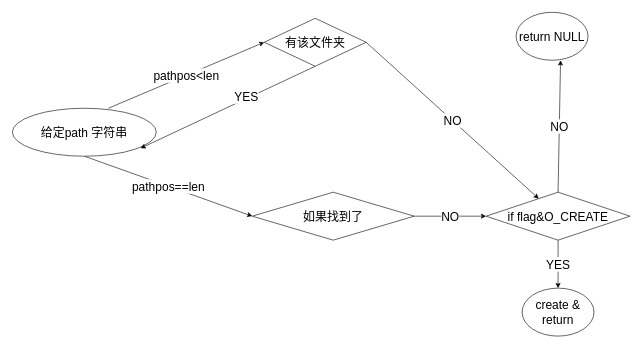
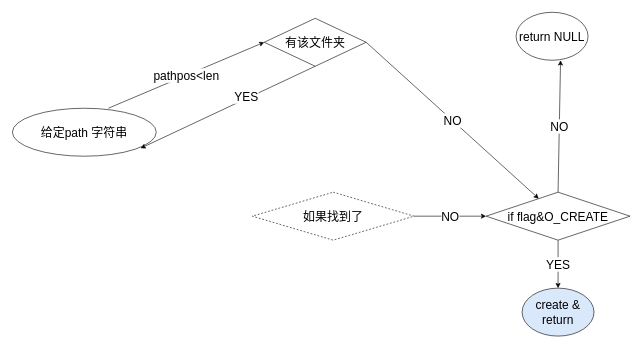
- <mxCell id="2" value="pathpos==len" style="edgeStyle=none;html=1;exitX=0.5;exitY=1;exitDx=0;exitDy=0;fontSize=20;entryX=0;entryY=0.5;entryDx=0;entryDy=0;" edge="1" parent="1" source="3" target="9"><mxGeometry relative="1" as="geometry"><mxPoint x="423.318" y="363.75" as="targetPoint" /></mxGeometry></mxCell>
- <mxCell id="9" value="如果找到了" style="rhombus;whiteSpace=wrap;html=1;fontSize=20;" vertex="1" parent="1"><mxGeometry x="420" y="320" width="270" height="80" as="geometry" /></mxCell>
+ <mxCell id="9" value="如果找到了" style="rhombus;whiteSpace=wrap;html=1;fontSize=20;dashed=1;" vertex="1" parent="1"><mxGeometry x="420" y="320" width="270" height="80" as="geometry" /></mxCell>
- <mxCell id="13" value="create &amp;amp; return" style="ellipse;whiteSpace=wrap;html=1;fontSize=20;" vertex="1" parent="1"><mxGeometry x="870" y="480" width="120" height="80" as="geometry" /></mxCell>
+ <mxCell id="13" value="create &amp;amp; return" style="ellipse;whiteSpace=wrap;html=1;fontSize=20;fillColor=#dae8fc;" vertex="1" parent="1"><mxGeometry x="870" y="480" width="120" height="80" as="geometry" /></mxCell>
